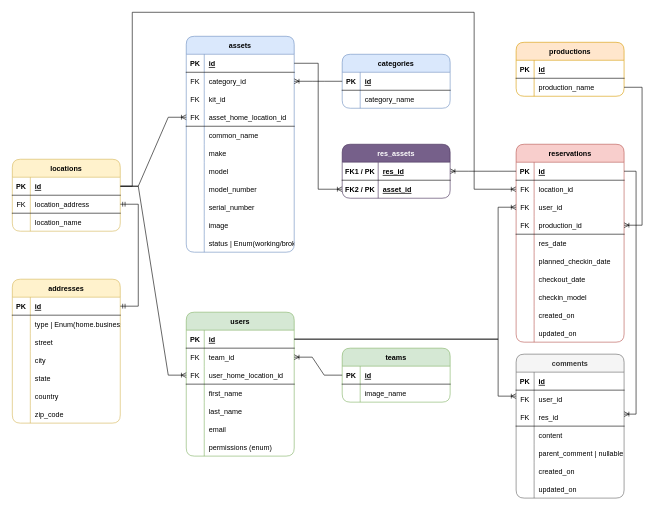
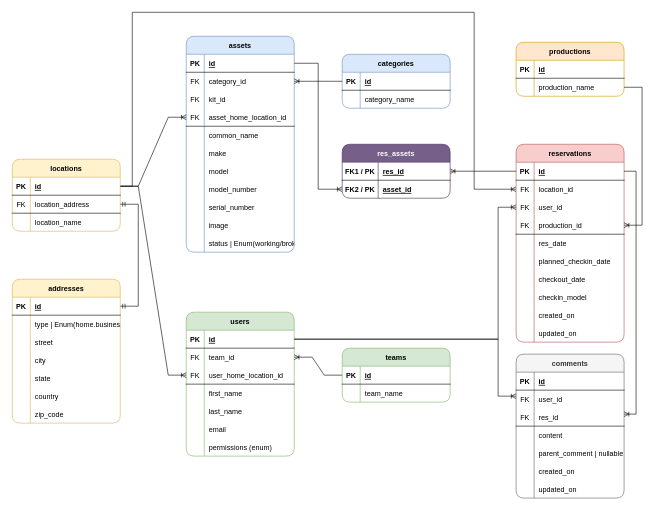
- <mxCell id="139" value="image_name" style="shape=partialRectangle;connectable=0;fillColor=none;top=0;left=0;bottom=0;right=0;align=left;spacingLeft=6;overflow=hidden;" parent="137" vertex="1"><mxGeometry x="30" width="150" height="30" as="geometry"><mxRectangle width="150" height="30" as="alternateBounds" /></mxGeometry></mxCell>
+ <mxCell id="139" value="team_name" style="shape=partialRectangle;connectable=0;fillColor=none;top=0;left=0;bottom=0;right=0;align=left;spacingLeft=6;overflow=hidden;" parent="137" vertex="1"><mxGeometry x="30" width="150" height="30" as="geometry"><mxRectangle width="150" height="30" as="alternateBounds" /></mxGeometry></mxCell>
